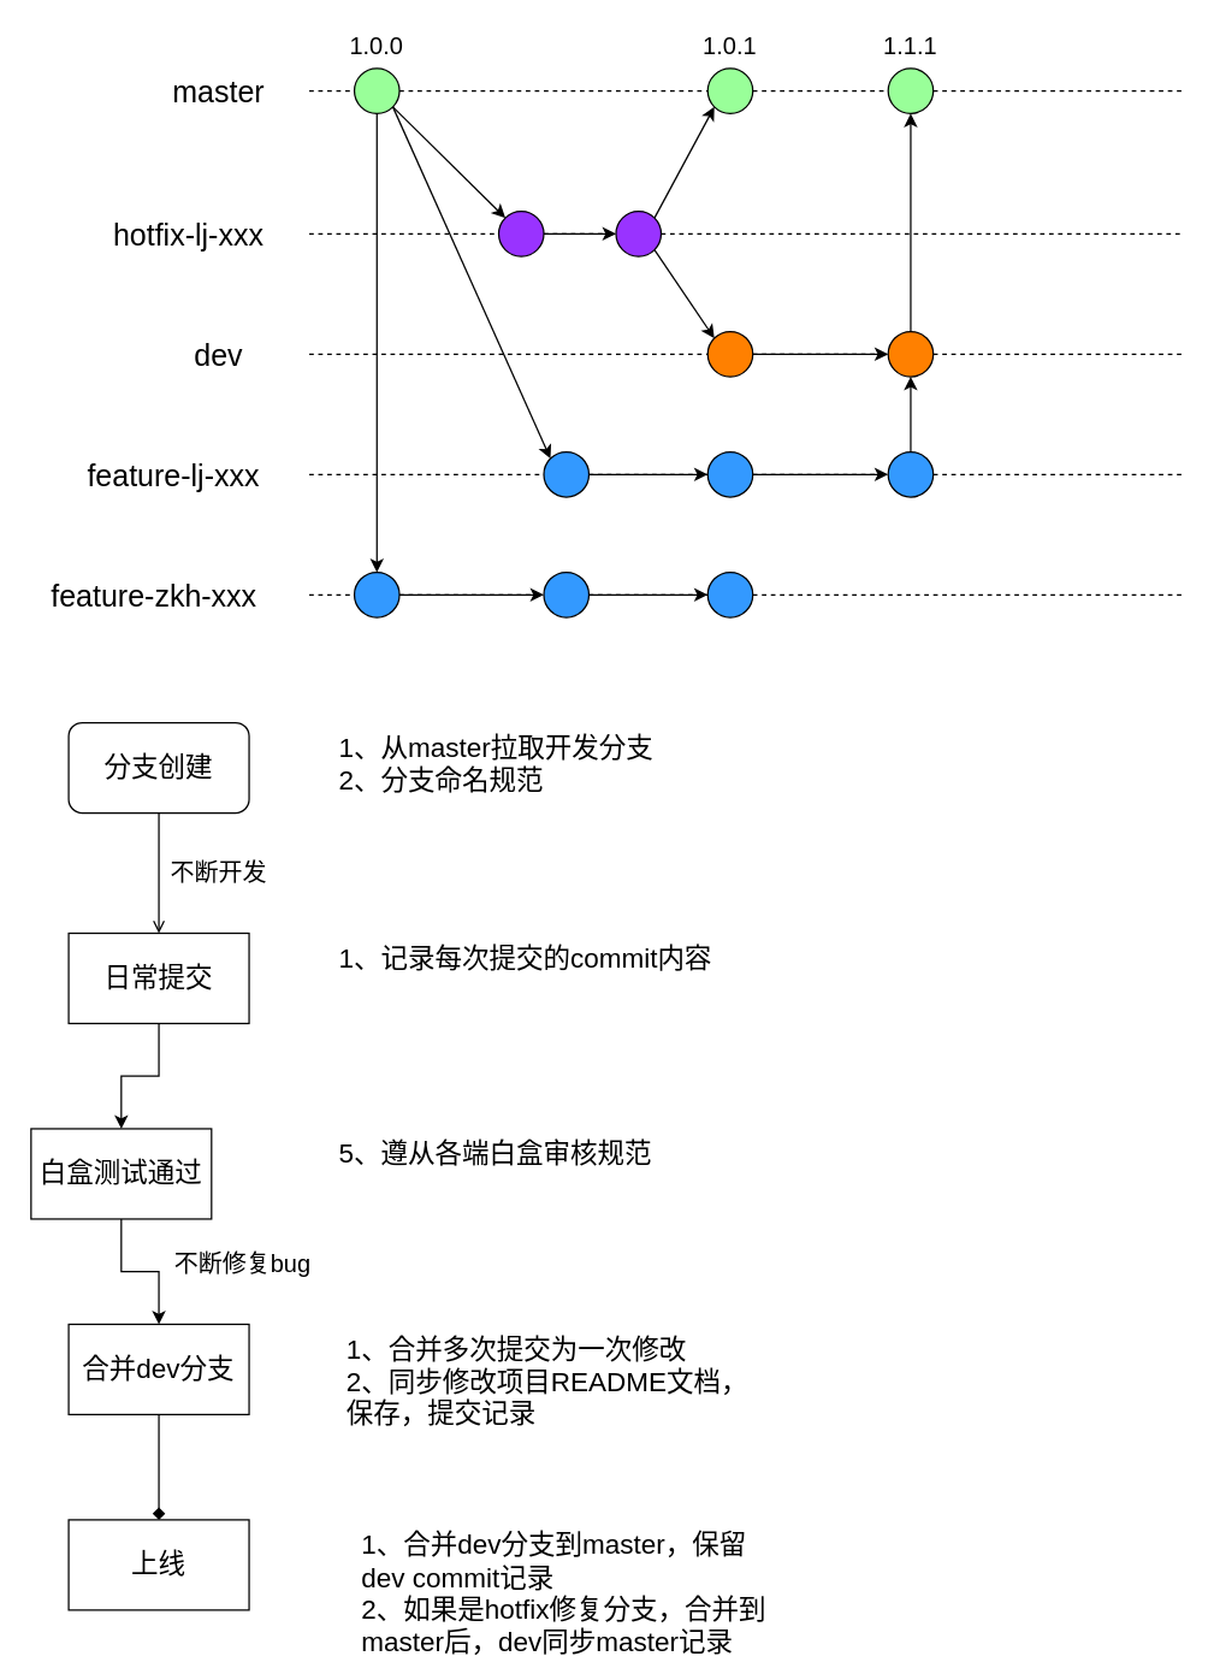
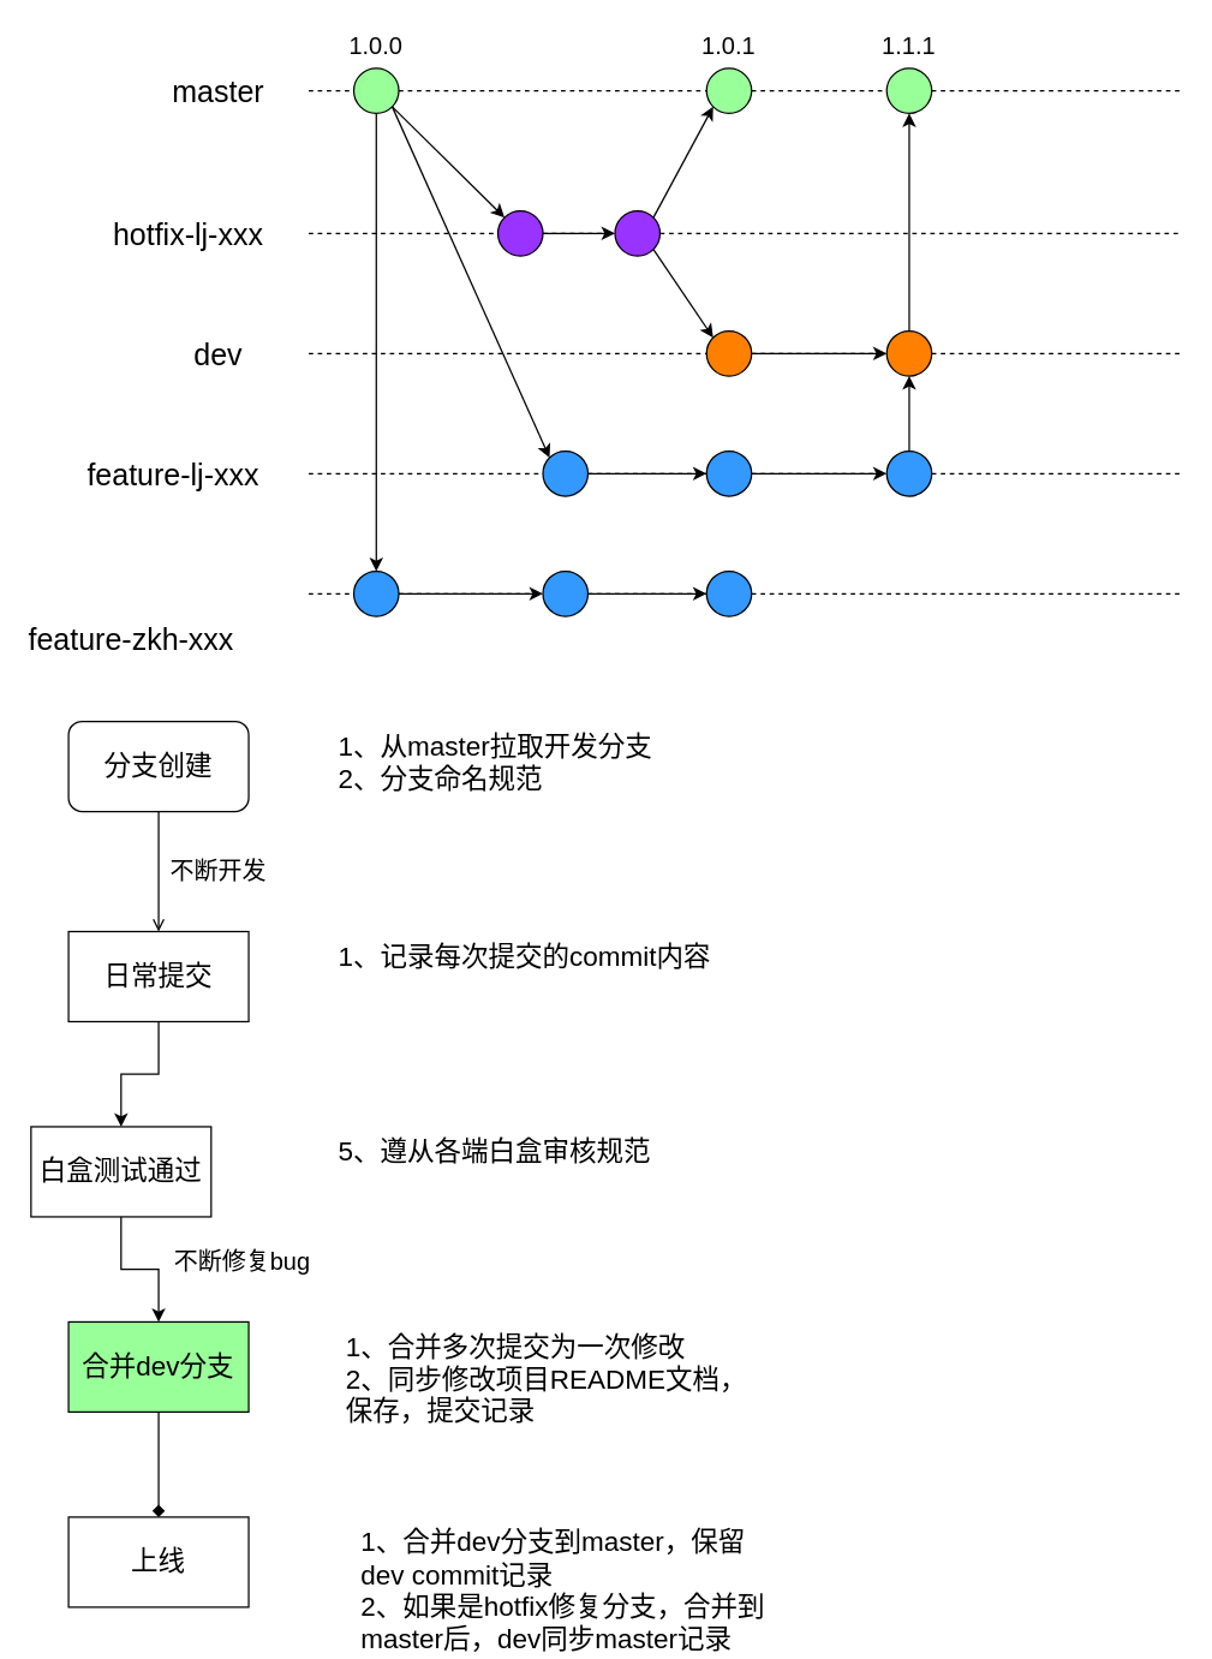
- <mxCell id="27" value="feature-zkh-xxx" style="text;html=1;strokeColor=none;fillColor=none;align=center;verticalAlign=middle;whiteSpace=wrap;rounded=0;fontSize=20;" parent="1" vertex="1"><mxGeometry x="32" y="385" width="140" height="20" as="geometry" /></mxCell>
+ <mxCell id="27" value="feature-zkh-xxx" style="text;html=1;strokeColor=none;fillColor=none;align=center;verticalAlign=middle;whiteSpace=wrap;rounded=0;fontSize=20;" parent="1" vertex="1"><mxGeometry x="17" y="415" width="140" height="20" as="geometry" /></mxCell>
- <mxCell id="57" value="合并dev分支" style="rounded=0;whiteSpace=wrap;html=1;fontSize=18;" parent="1" vertex="1"><mxGeometry x="45" y="880" width="120" height="60" as="geometry" /></mxCell>
+ <mxCell id="57" value="合并dev分支" style="rounded=0;whiteSpace=wrap;html=1;fontSize=18;fillColor=#99ff99;" parent="1" vertex="1"><mxGeometry x="45" y="880" width="120" height="60" as="geometry" /></mxCell>
